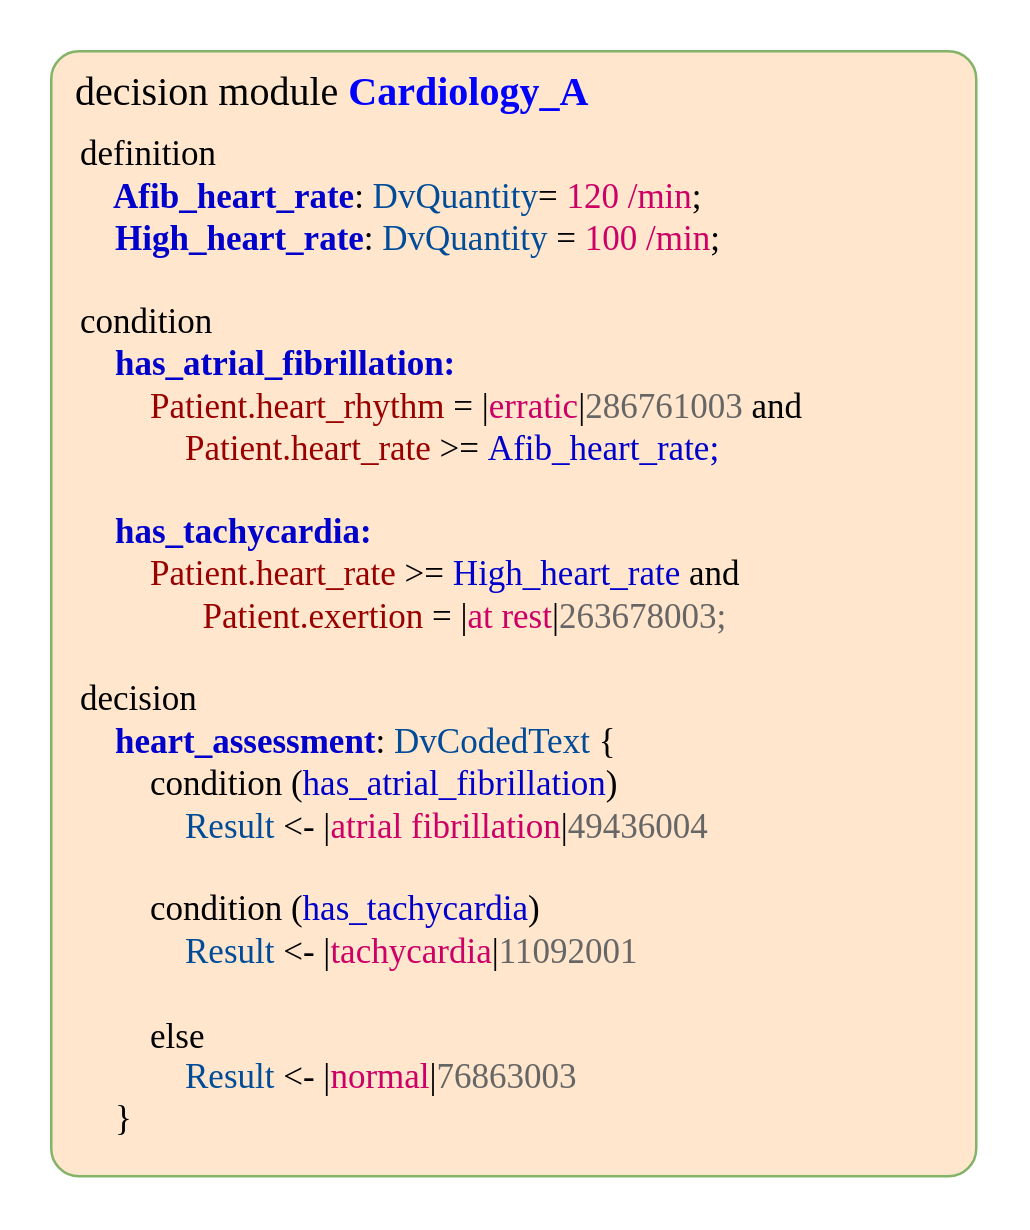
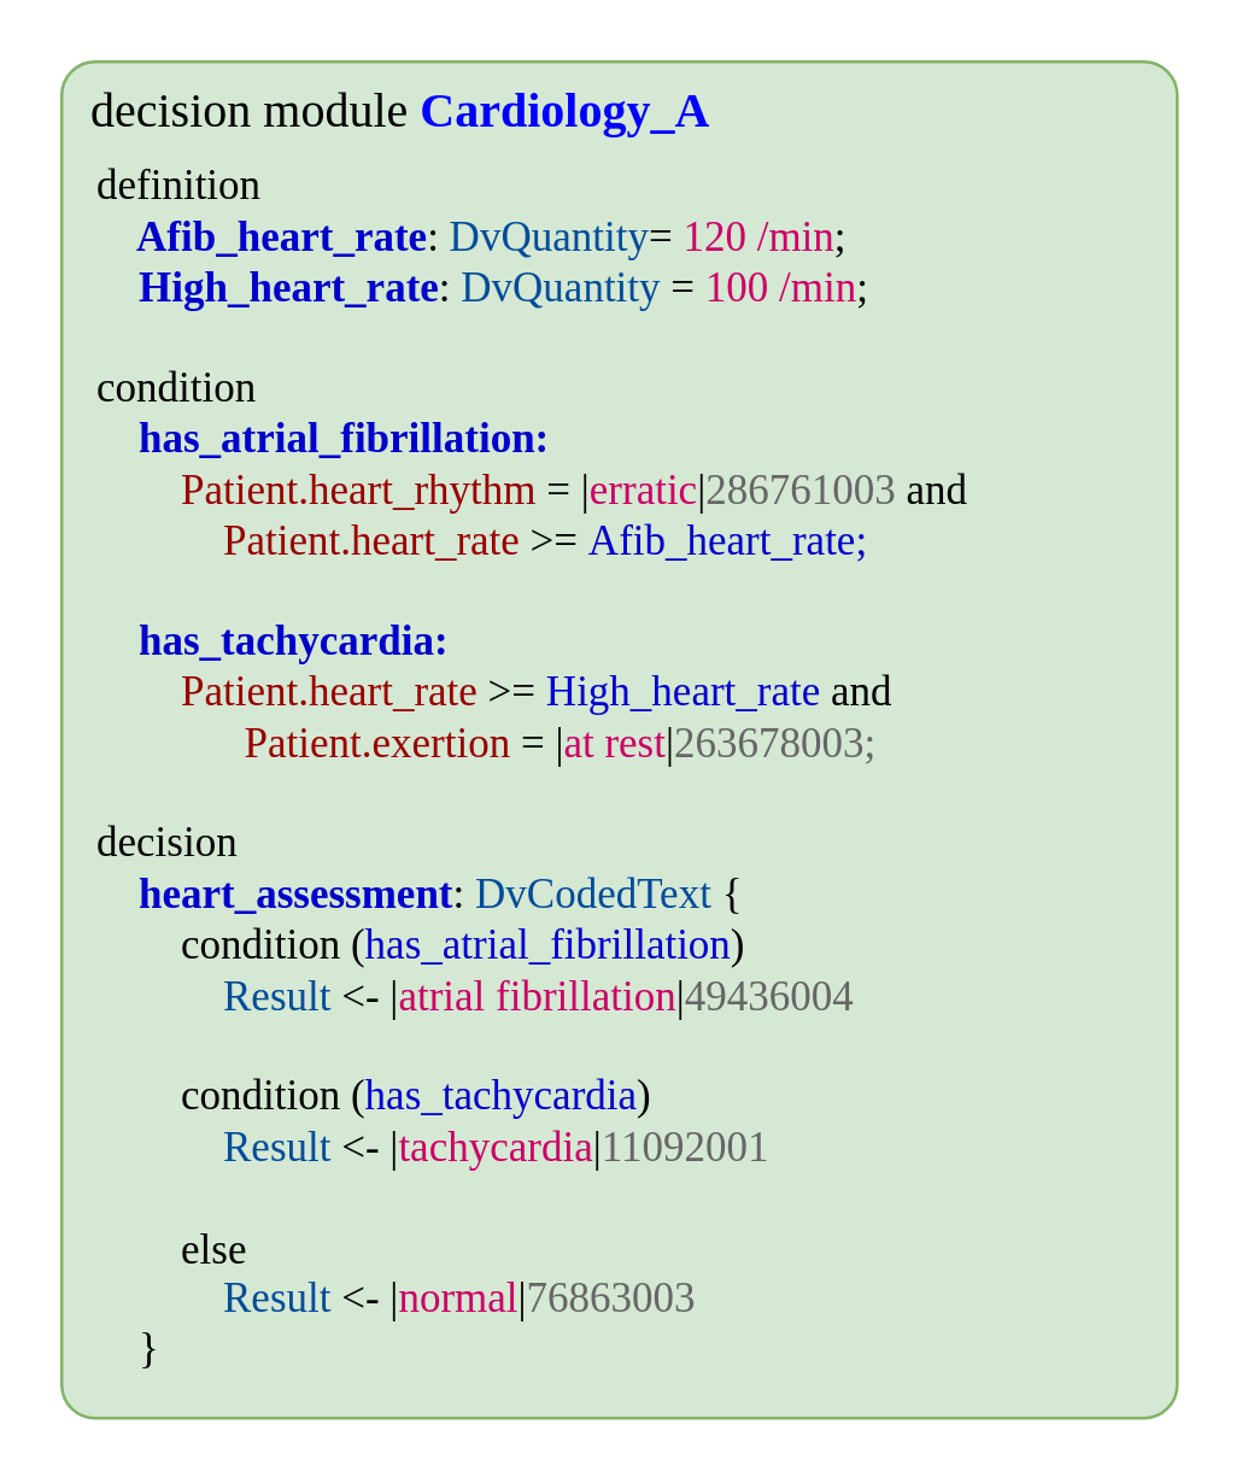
- <mxCell id="2" value="&lt;div style=&quot;text-align: center ; font-size: 16px&quot;&gt;decision module&amp;nbsp;&lt;b style=&quot;font-size: 16px&quot;&gt;&lt;font color=&quot;#0000ff&quot; style=&quot;font-size: 16px&quot;&gt;Cardiology_A&lt;/font&gt;&lt;/b&gt;&lt;/div&gt;&lt;font color=&quot;#595959&quot; style=&quot;font-size: 16px&quot;&gt;&lt;div style=&quot;text-align: center ; font-size: 16px&quot;&gt;&lt;span style=&quot;font-size: 16px&quot;&gt;&amp;nbsp; &amp;nbsp; &amp;nbsp; &amp;nbsp; &amp;nbsp;&lt;/span&gt;&lt;span style=&quot;font-size: 16px&quot;&gt;&amp;nbsp; &amp;nbsp; &amp;nbsp; &amp;nbsp;&lt;/span&gt;&lt;/div&gt;&lt;/font&gt;" style="rounded=1;whiteSpace=wrap;html=1;fontSize=16;arcSize=3;verticalAlign=top;fillColor=#ffe6cc;strokeColor=#82b366;align=left;spacingLeft=8;fontFamily=Tahoma;" parent="1" vertex="1"><mxGeometry x="20" y="20" width="370" height="450" as="geometry" /></mxCell>
+ <mxCell id="2" value="&lt;div style=&quot;text-align: center ; font-size: 16px&quot;&gt;decision module&amp;nbsp;&lt;b style=&quot;font-size: 16px&quot;&gt;&lt;font color=&quot;#0000ff&quot; style=&quot;font-size: 16px&quot;&gt;Cardiology_A&lt;/font&gt;&lt;/b&gt;&lt;/div&gt;&lt;font color=&quot;#595959&quot; style=&quot;font-size: 16px&quot;&gt;&lt;div style=&quot;text-align: center ; font-size: 16px&quot;&gt;&lt;span style=&quot;font-size: 16px&quot;&gt;&amp;nbsp; &amp;nbsp; &amp;nbsp; &amp;nbsp; &amp;nbsp;&lt;/span&gt;&lt;span style=&quot;font-size: 16px&quot;&gt;&amp;nbsp; &amp;nbsp; &amp;nbsp; &amp;nbsp;&lt;/span&gt;&lt;/div&gt;&lt;/font&gt;" style="rounded=1;whiteSpace=wrap;html=1;fontSize=16;arcSize=3;verticalAlign=top;fillColor=#d5e8d4;strokeColor=#82b366;align=left;spacingLeft=8;fontFamily=Tahoma;" parent="1" vertex="1"><mxGeometry x="20" y="20" width="370" height="450" as="geometry" /></mxCell>
